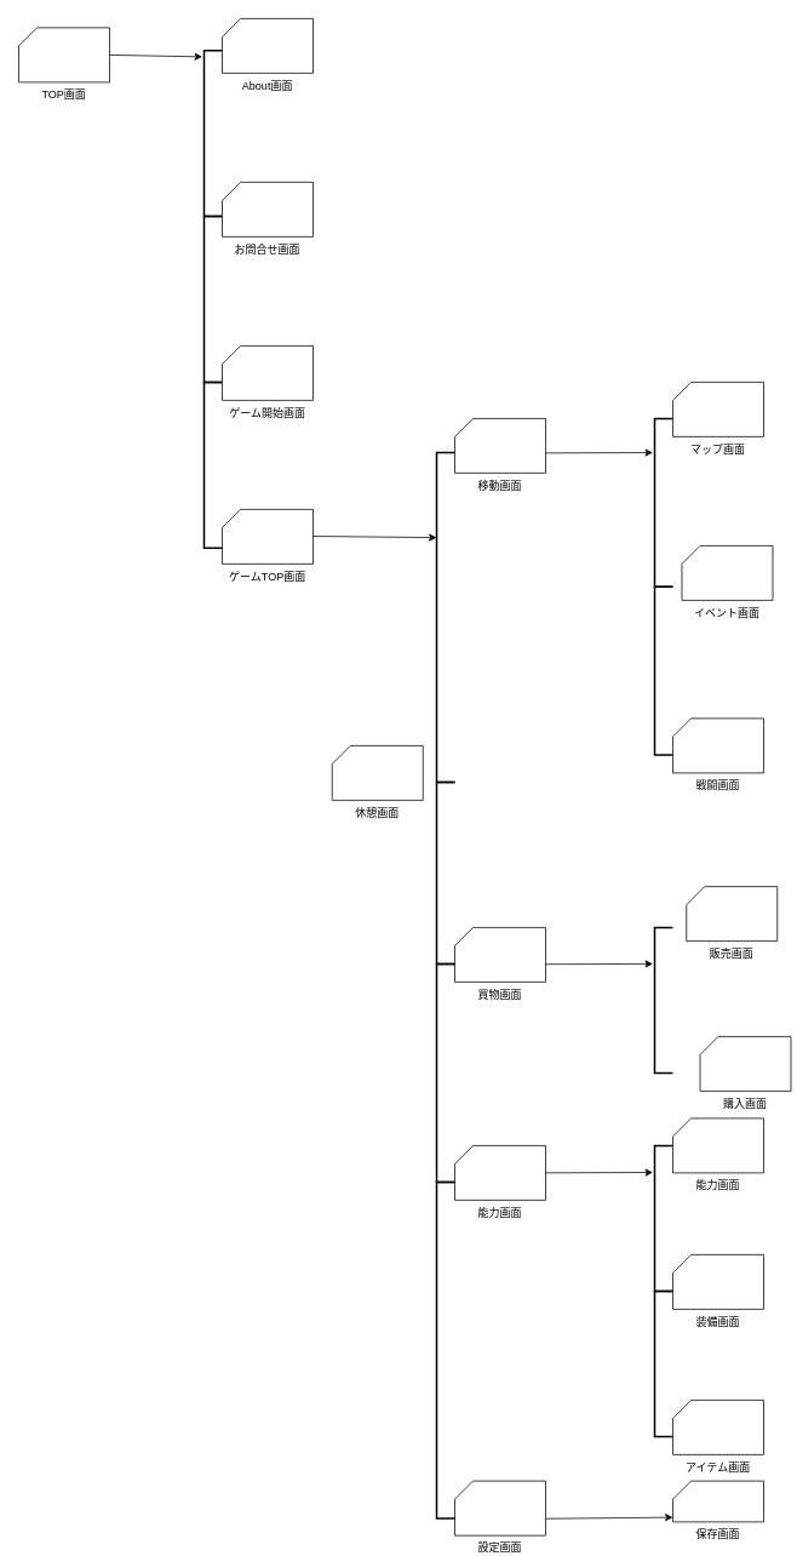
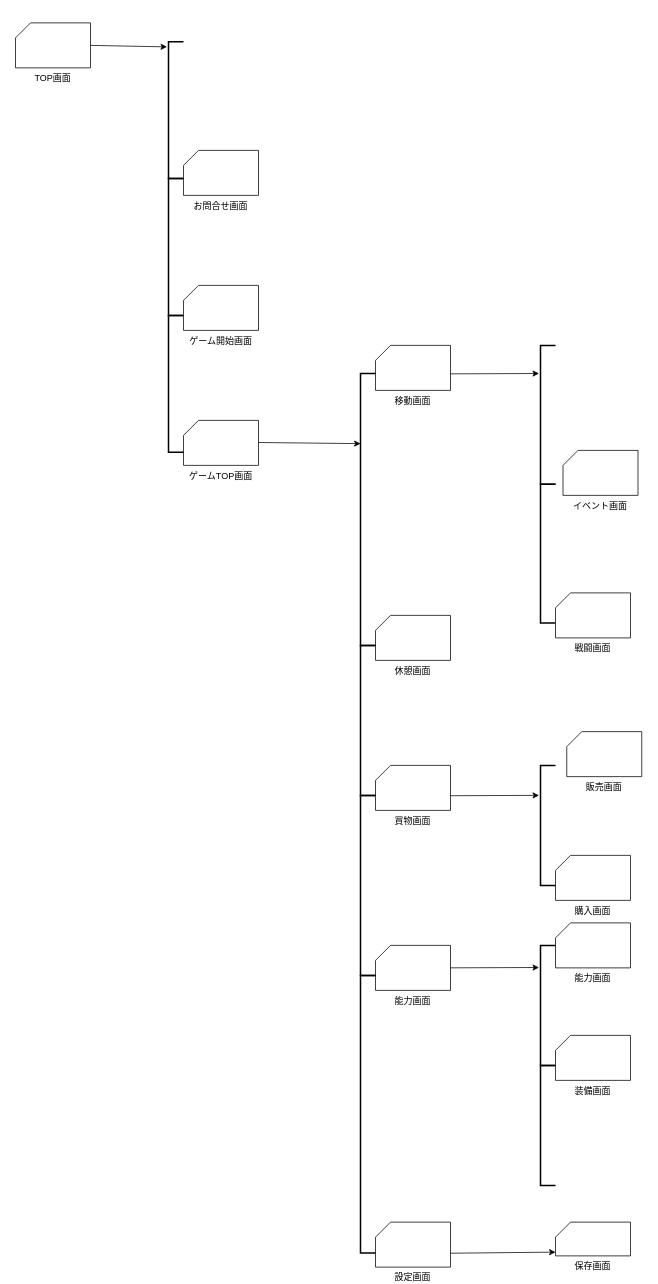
- <mxCell id="38" value="About画面" style="verticalLabelPosition=bottom;verticalAlign=top;html=1;shape=card;whiteSpace=wrap;size=20;arcSize=12;" parent="1" vertex="1"><mxGeometry x="244" y="20" width="100" height="60" as="geometry" /></mxCell>
- <mxCell id="24" value="マップ画面" style="verticalLabelPosition=bottom;verticalAlign=top;html=1;shape=card;whiteSpace=wrap;size=20;arcSize=12;" parent="1" vertex="1"><mxGeometry x="740" y="420" width="100" height="60" as="geometry" /></mxCell>
- <mxCell id="6" value="休憩画面" style="verticalLabelPosition=bottom;verticalAlign=top;html=1;shape=card;whiteSpace=wrap;size=20;arcSize=12;" parent="1" vertex="1"><mxGeometry x="365" y="820" width="100" height="60" as="geometry" /></mxCell>
+ <mxCell id="6" value="休憩画面" style="verticalLabelPosition=bottom;verticalAlign=top;html=1;shape=card;whiteSpace=wrap;size=20;arcSize=12;" parent="1" vertex="1"><mxGeometry x="500" y="820" width="100" height="60" as="geometry" /></mxCell>
- <mxCell id="28" value="購入画面" style="verticalLabelPosition=bottom;verticalAlign=top;html=1;shape=card;whiteSpace=wrap;size=20;arcSize=12;" parent="1" vertex="1"><mxGeometry x="770" y="1140" width="100" height="60" as="geometry" /></mxCell>
+ <mxCell id="28" value="購入画面" style="verticalLabelPosition=bottom;verticalAlign=top;html=1;shape=card;whiteSpace=wrap;size=20;arcSize=12;" parent="1" vertex="1"><mxGeometry x="740" y="1140" width="100" height="60" as="geometry" /></mxCell>
- <mxCell id="31" value="アイテム画面" style="verticalLabelPosition=bottom;verticalAlign=top;html=1;shape=card;whiteSpace=wrap;size=20;arcSize=12;" parent="1" vertex="1"><mxGeometry x="740" y="1540" width="100" height="60" as="geometry" /></mxCell>
